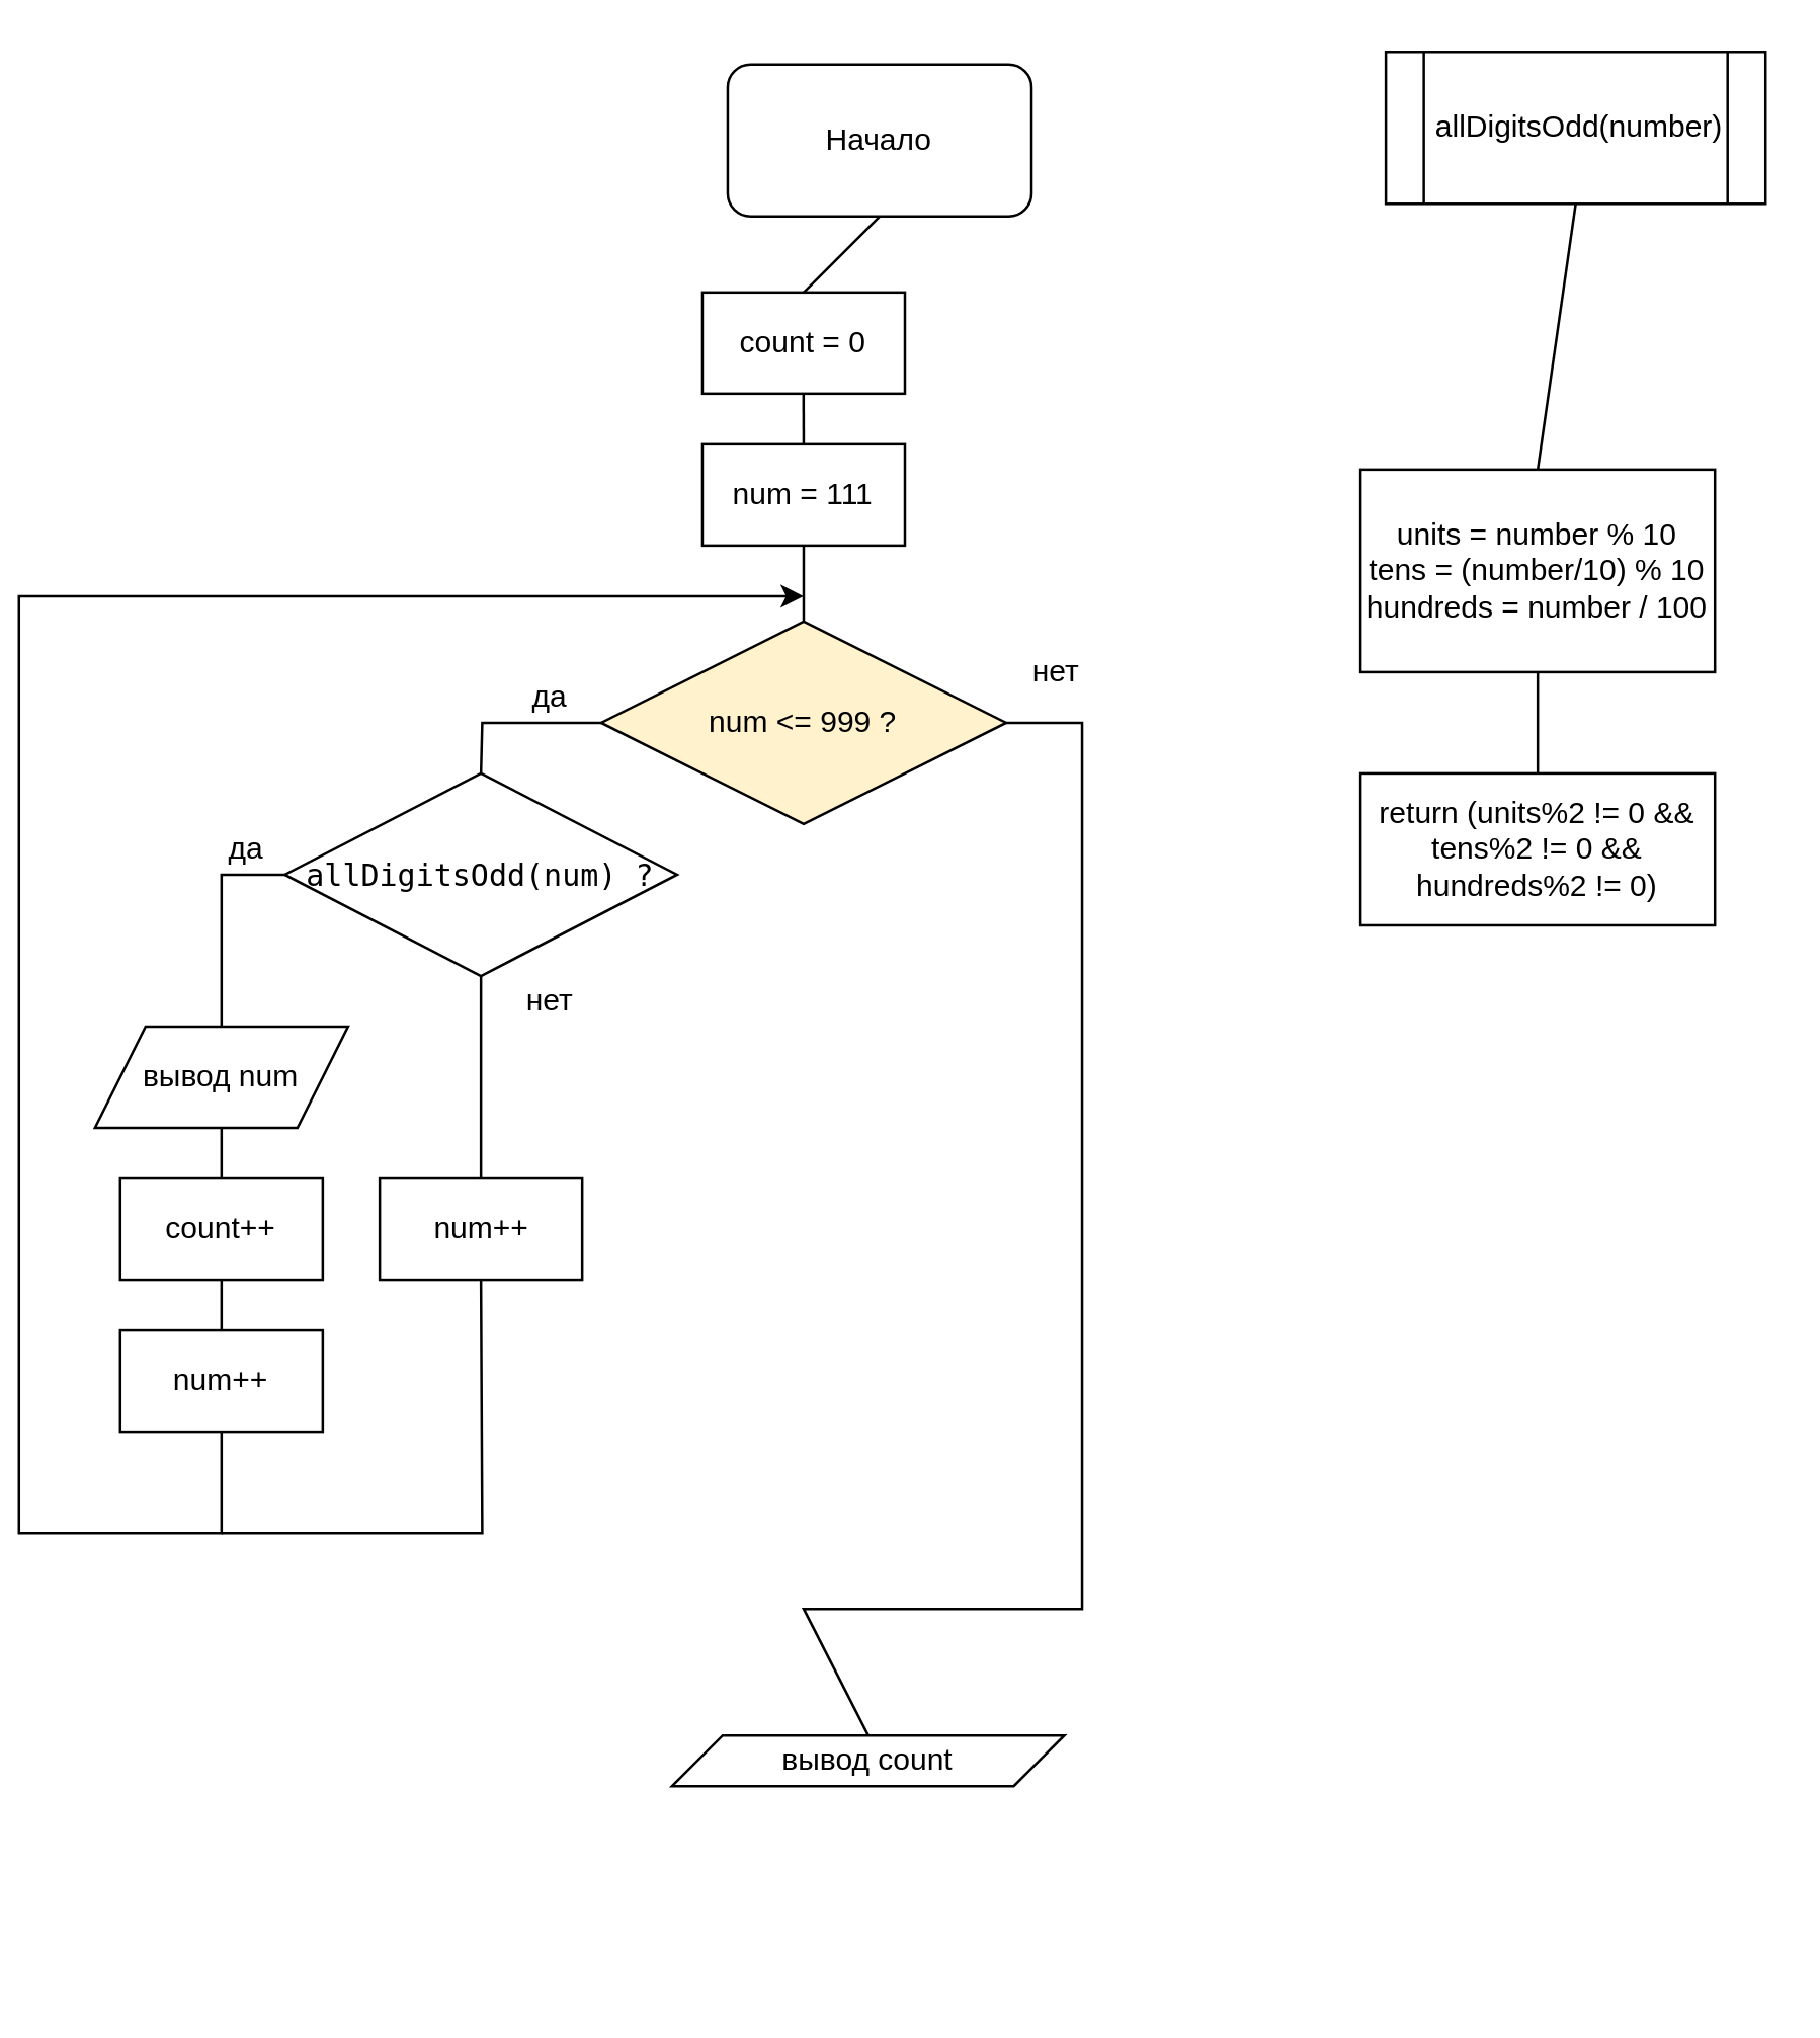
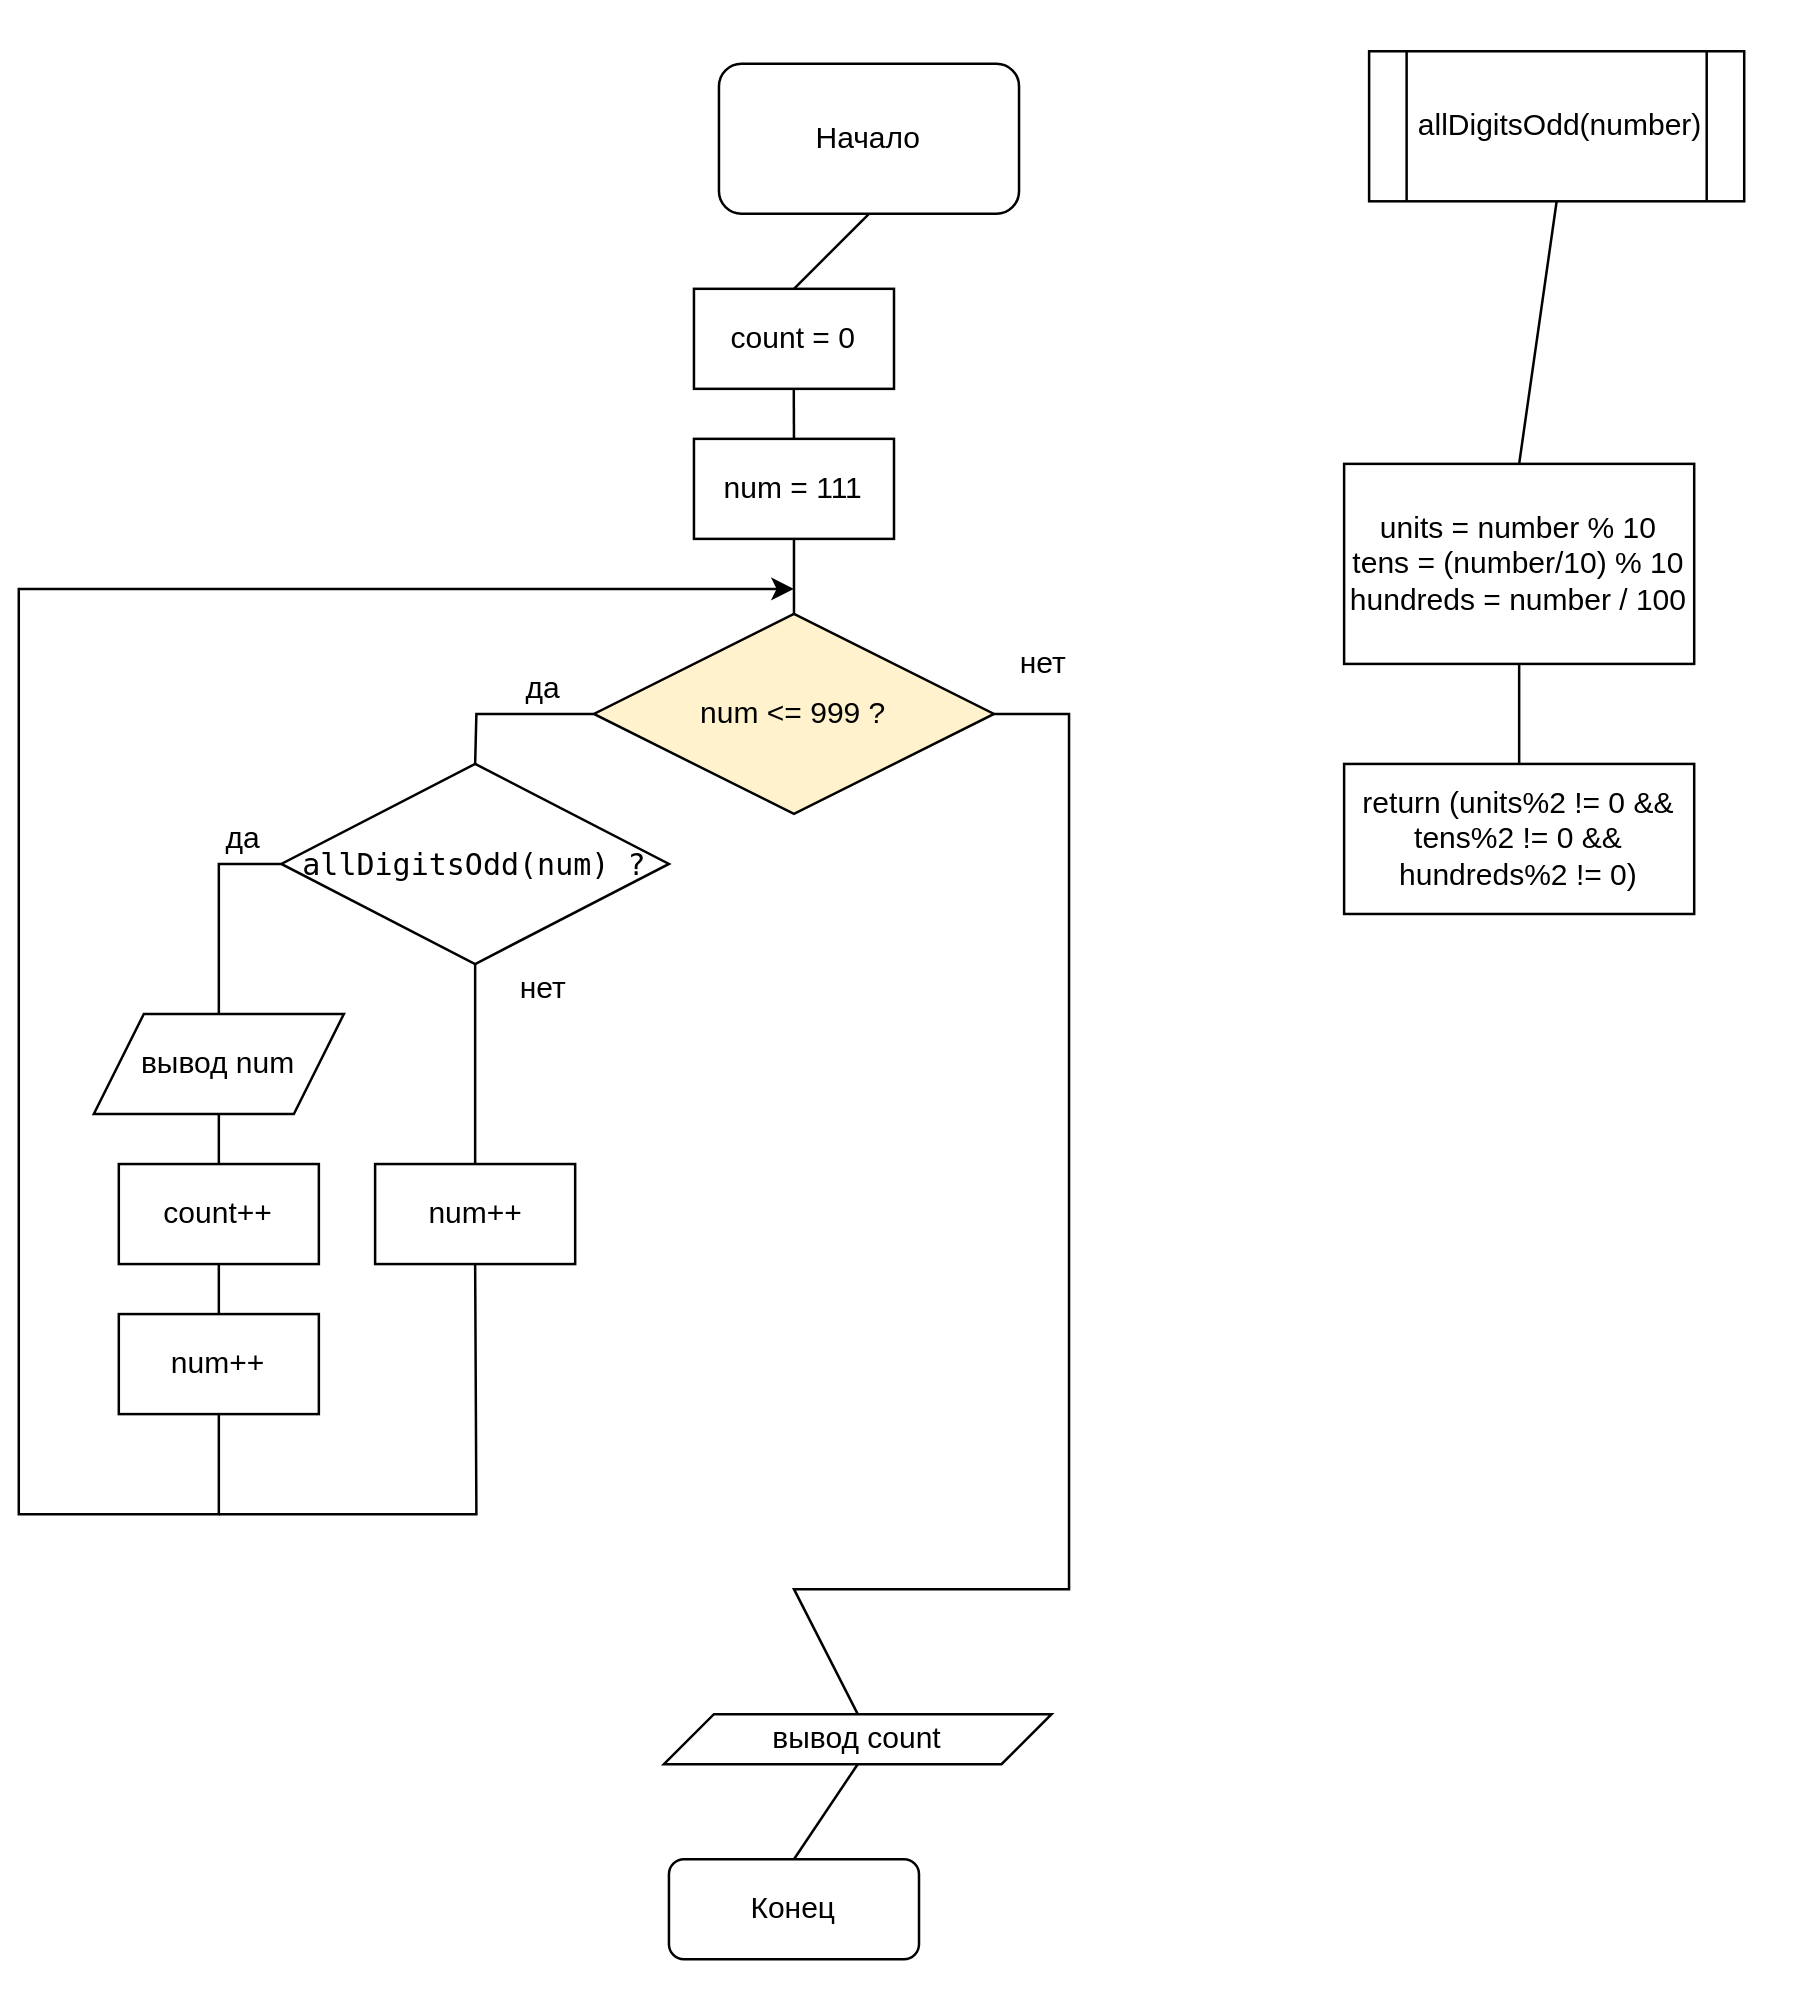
+ <mxCell id="12" value="" style="endArrow=none;html=1;rounded=0;strokeColor=#000000;align=center;verticalAlign=middle;fontFamily=Helvetica;fontSize=12;fontColor=default;labelBackgroundColor=default;entryX=0.5;entryY=0;entryDx=0;entryDy=0;exitX=0.5;exitY=1;exitDx=0;exitDy=0;" edge="1" parent="1" source="11" target="5"><mxGeometry width="50" height="50" relative="1" as="geometry"><mxPoint x="300" y="725" as="sourcePoint" /><mxPoint x="320" y="735" as="targetPoint" /></mxGeometry></mxCell>
+ <mxCell id="5" value="&lt;font style=&quot;color: rgb(0, 0, 0);&quot;&gt;Конец&lt;/font&gt;" style="rounded=1;whiteSpace=wrap;html=1;fillColor=#ffffff;strokeColor=#000000;fontColor=#000000;" parent="1" vertex="1"><mxGeometry x="250" y="743" width="100" height="40" as="geometry" /></mxCell>
